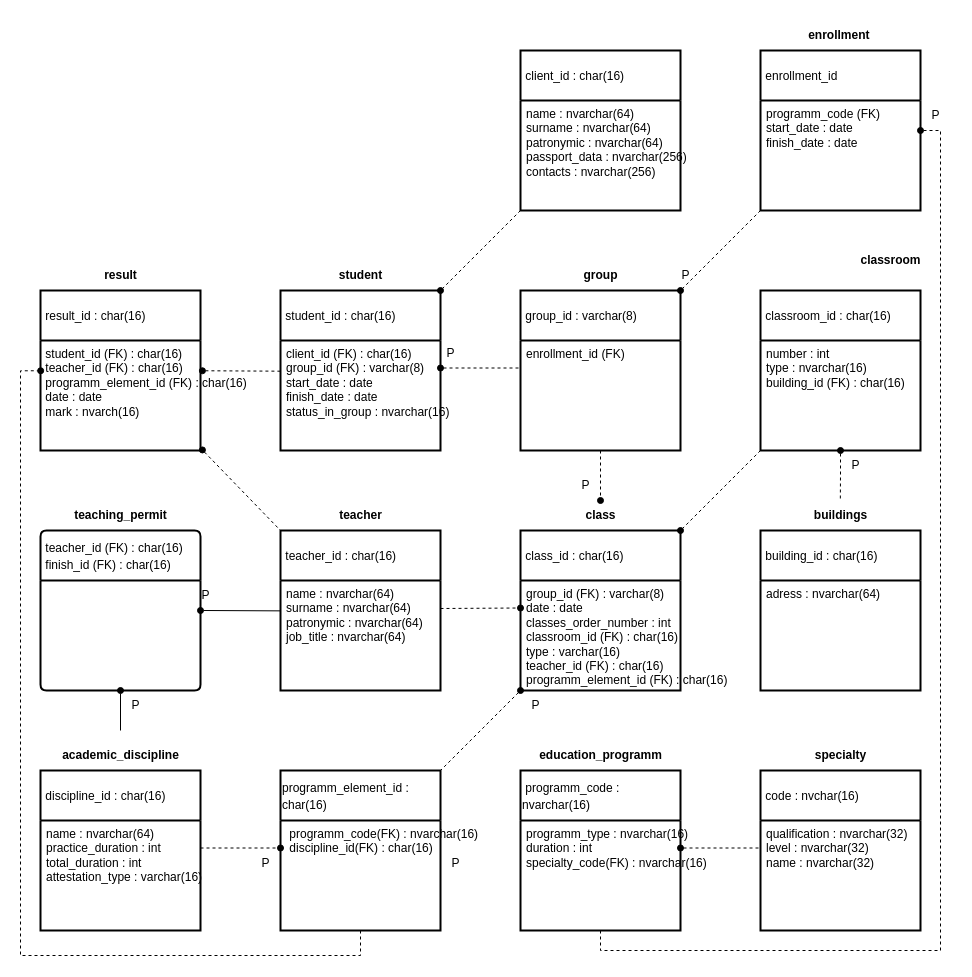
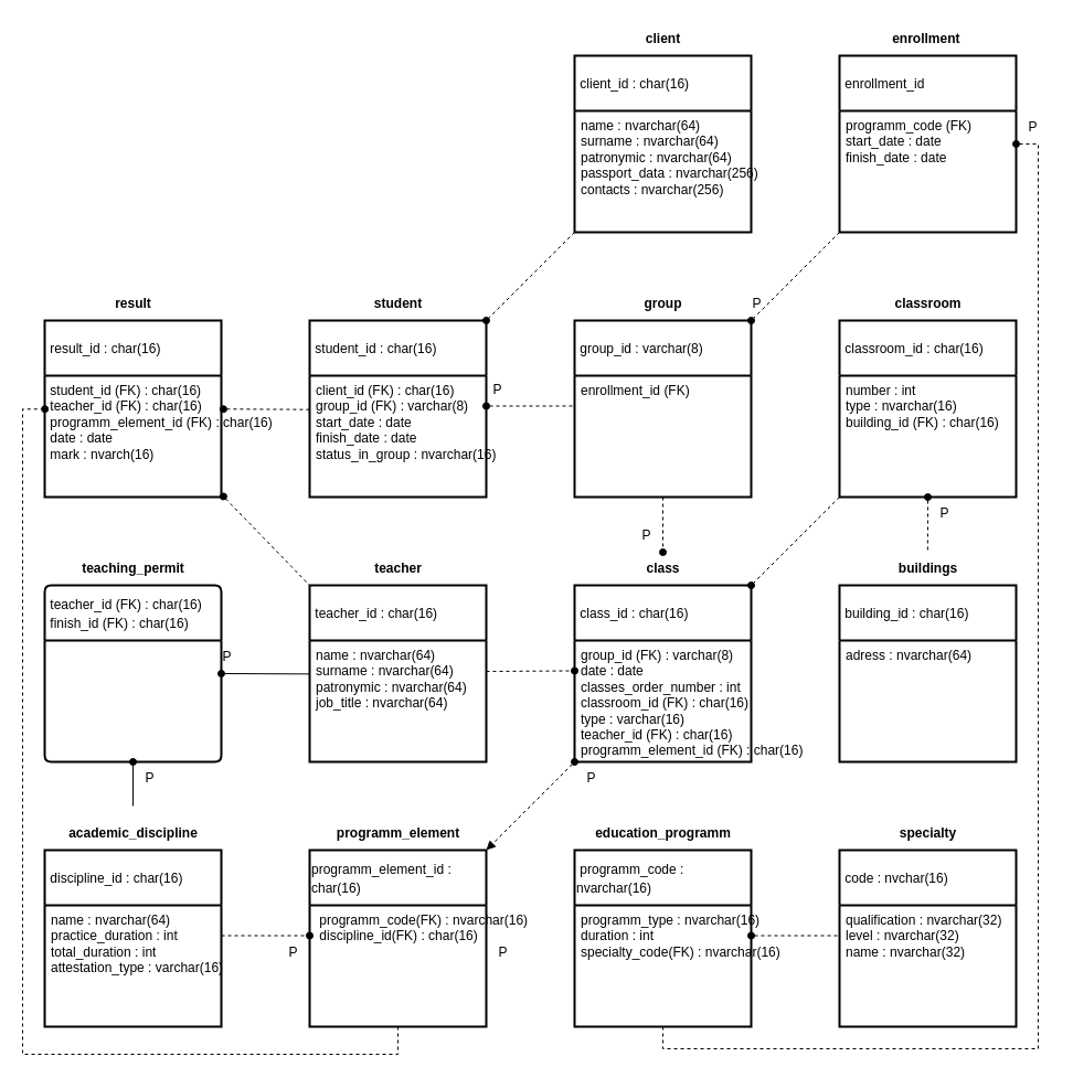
+ <mxCell id="59" value="&lt;b&gt;client&lt;/b&gt;" style="text;html=1;align=center;verticalAlign=middle;resizable=0;points=[];autosize=1;strokeColor=none;fillColor=none;" parent="1" vertex="1"><mxGeometry x="575" y="20" width="50" height="30" as="geometry" /></mxCell>
- <mxCell id="18" value="&lt;b&gt;classroom&lt;/b&gt;" style="text;html=1;align=center;verticalAlign=middle;resizable=0;points=[];autosize=1;strokeColor=none;fillColor=none;" parent="1" vertex="1"><mxGeometry x="850" y="245" width="80" height="30" as="geometry" /></mxCell>
+ <mxCell id="18" value="&lt;b&gt;classroom&lt;/b&gt;" style="text;html=1;align=center;verticalAlign=middle;resizable=0;points=[];autosize=1;strokeColor=none;fillColor=none;" parent="1" vertex="1"><mxGeometry x="800" y="260" width="80" height="30" as="geometry" /></mxCell>
+ <mxCell id="37" value="&lt;b&gt;programm_element&lt;/b&gt;" style="text;html=1;align=center;verticalAlign=middle;resizable=0;points=[];autosize=1;strokeColor=none;fillColor=none;" parent="1" vertex="1"><mxGeometry x="295" y="740" width="130" height="30" as="geometry" /></mxCell>
- <mxCell id="26" value="" style="endArrow=none;html=1;rounded=0;startArrow=oval;startFill=1;entryX=1;entryY=0;entryDx=0;entryDy=0;exitX=0;exitY=1;exitDx=0;exitDy=0;dashed=1;" parent="1" source="20" target="55" edge="1"><mxGeometry relative="1" as="geometry"><mxPoint x="600" y="700" as="sourcePoint" /><mxPoint x="610" y="507" as="targetPoint" /></mxGeometry></mxCell>
+ <mxCell id="26" value="" style="endArrow=block;html=1;rounded=0;startArrow=oval;startFill=1;entryX=1;entryY=0;entryDx=0;entryDy=0;exitX=0;exitY=1;exitDx=0;exitDy=0;dashed=1;" parent="1" source="20" target="55" edge="1"><mxGeometry relative="1" as="geometry"><mxPoint x="600" y="700" as="sourcePoint" /><mxPoint x="610" y="507" as="targetPoint" /></mxGeometry></mxCell>
